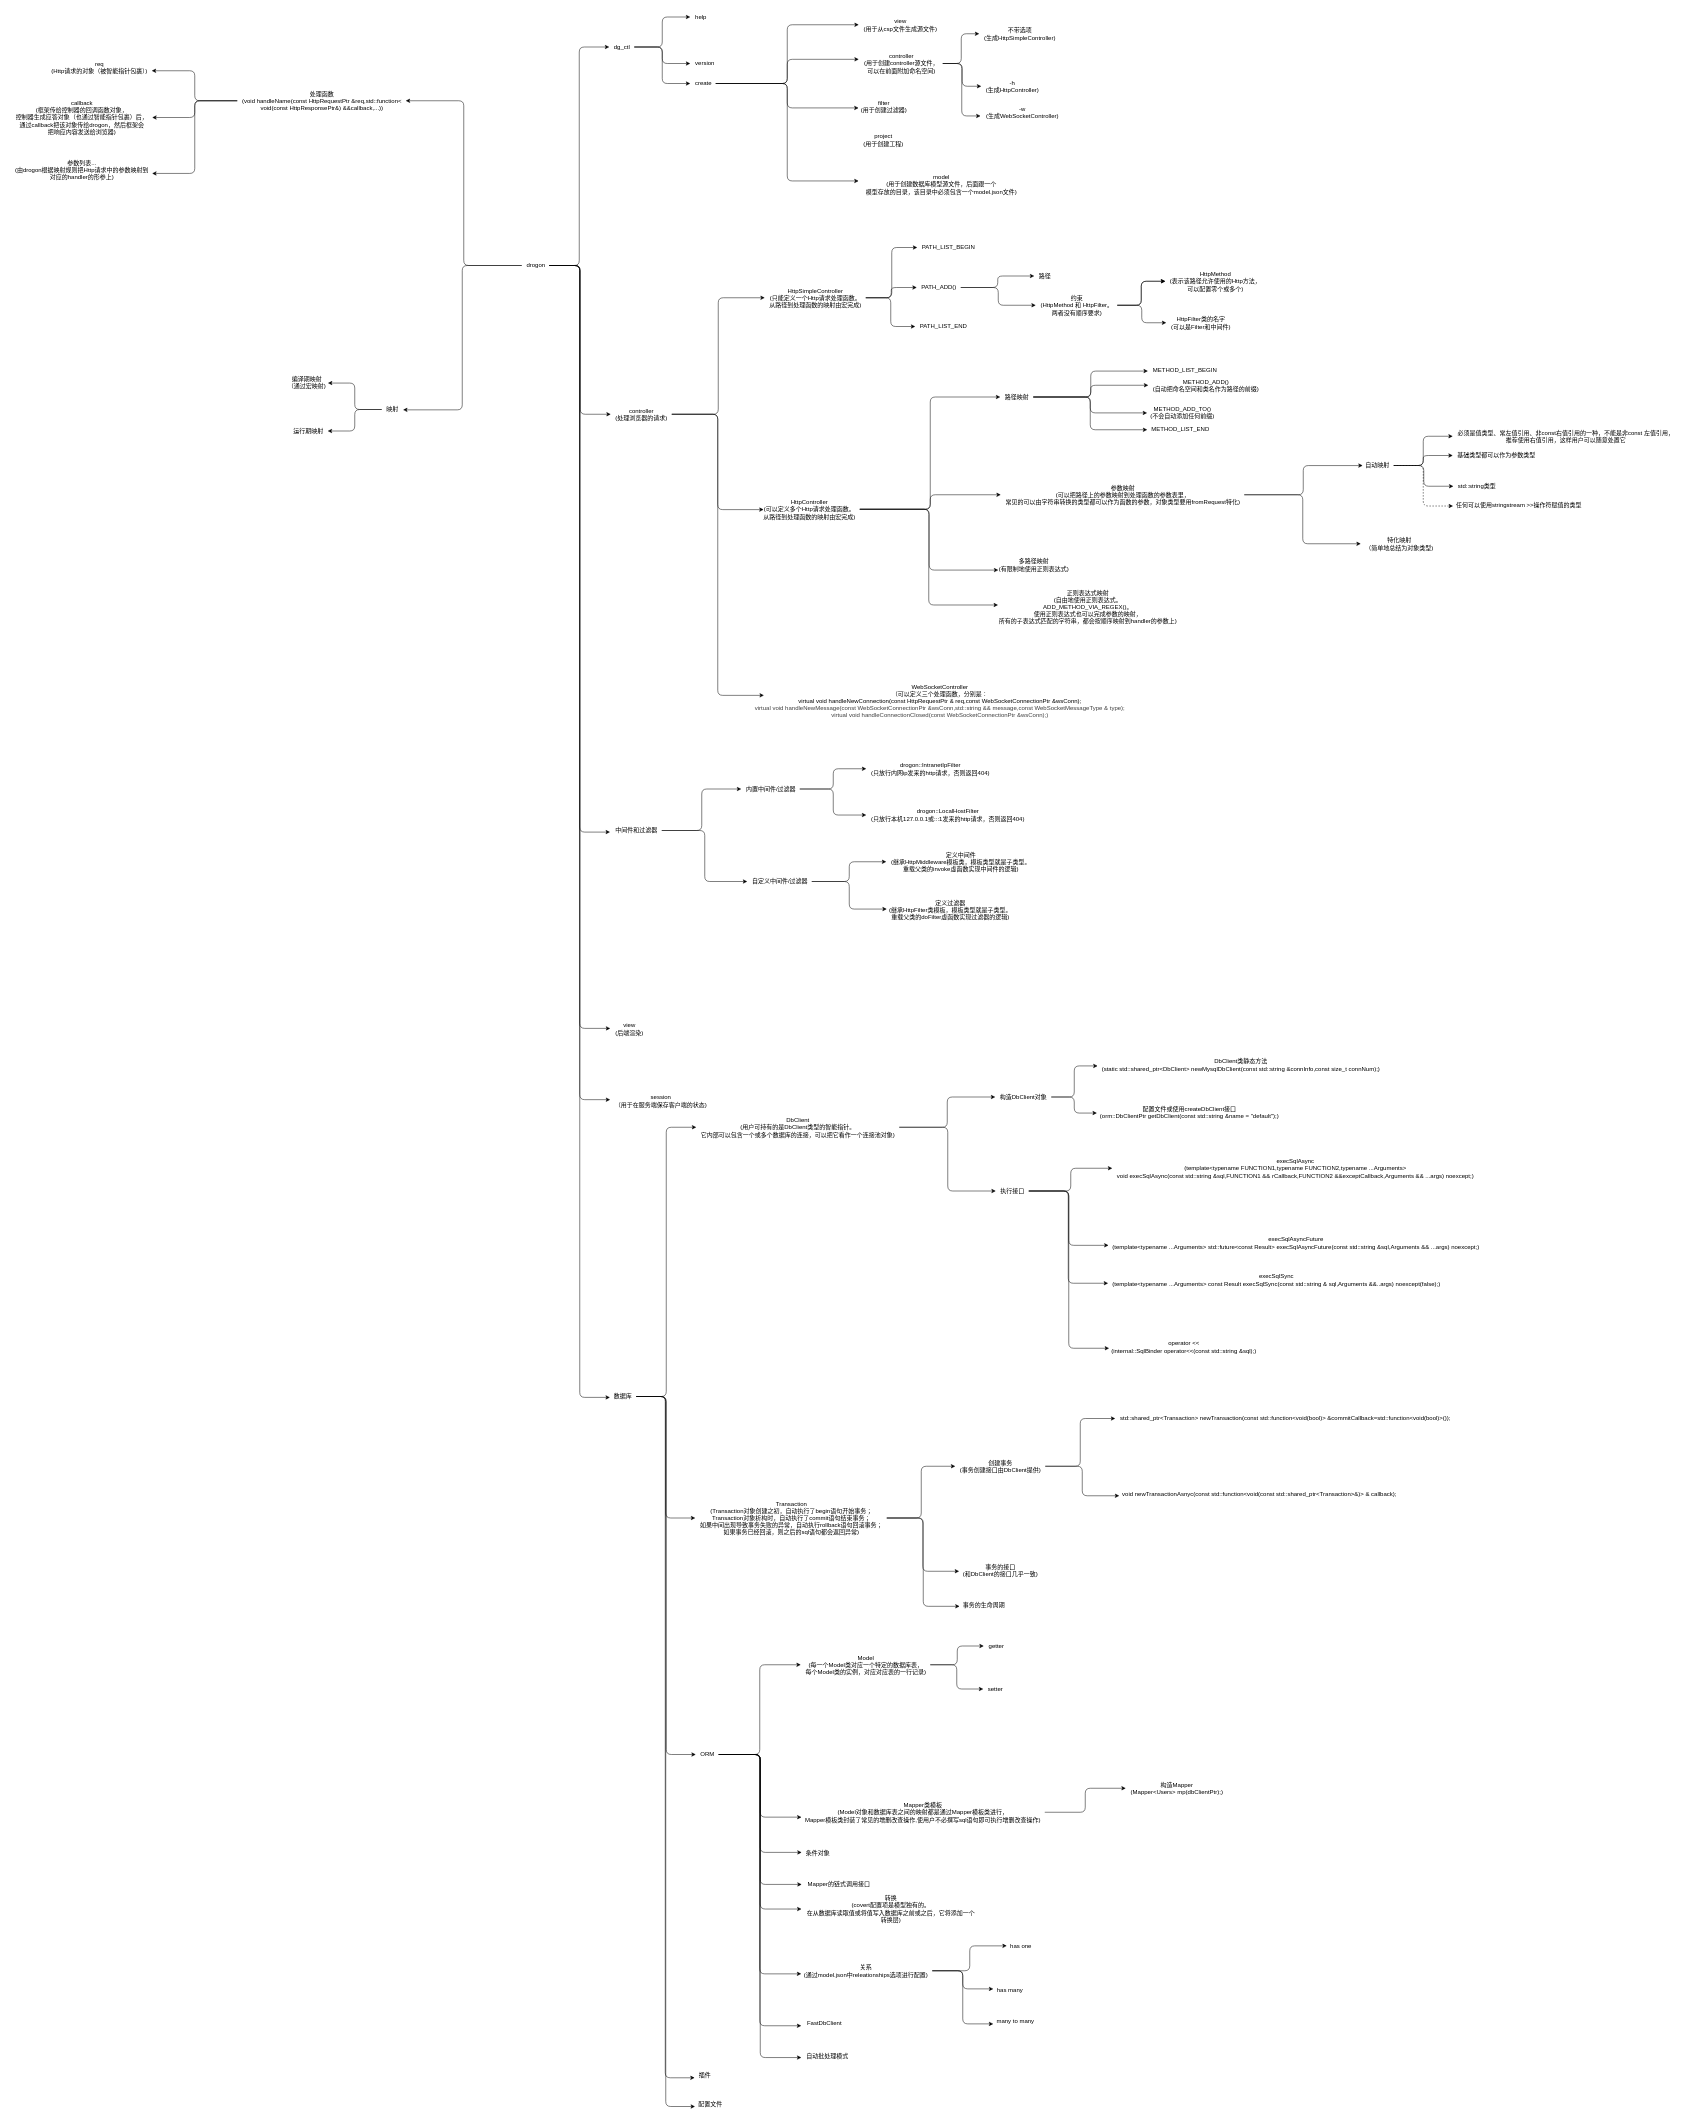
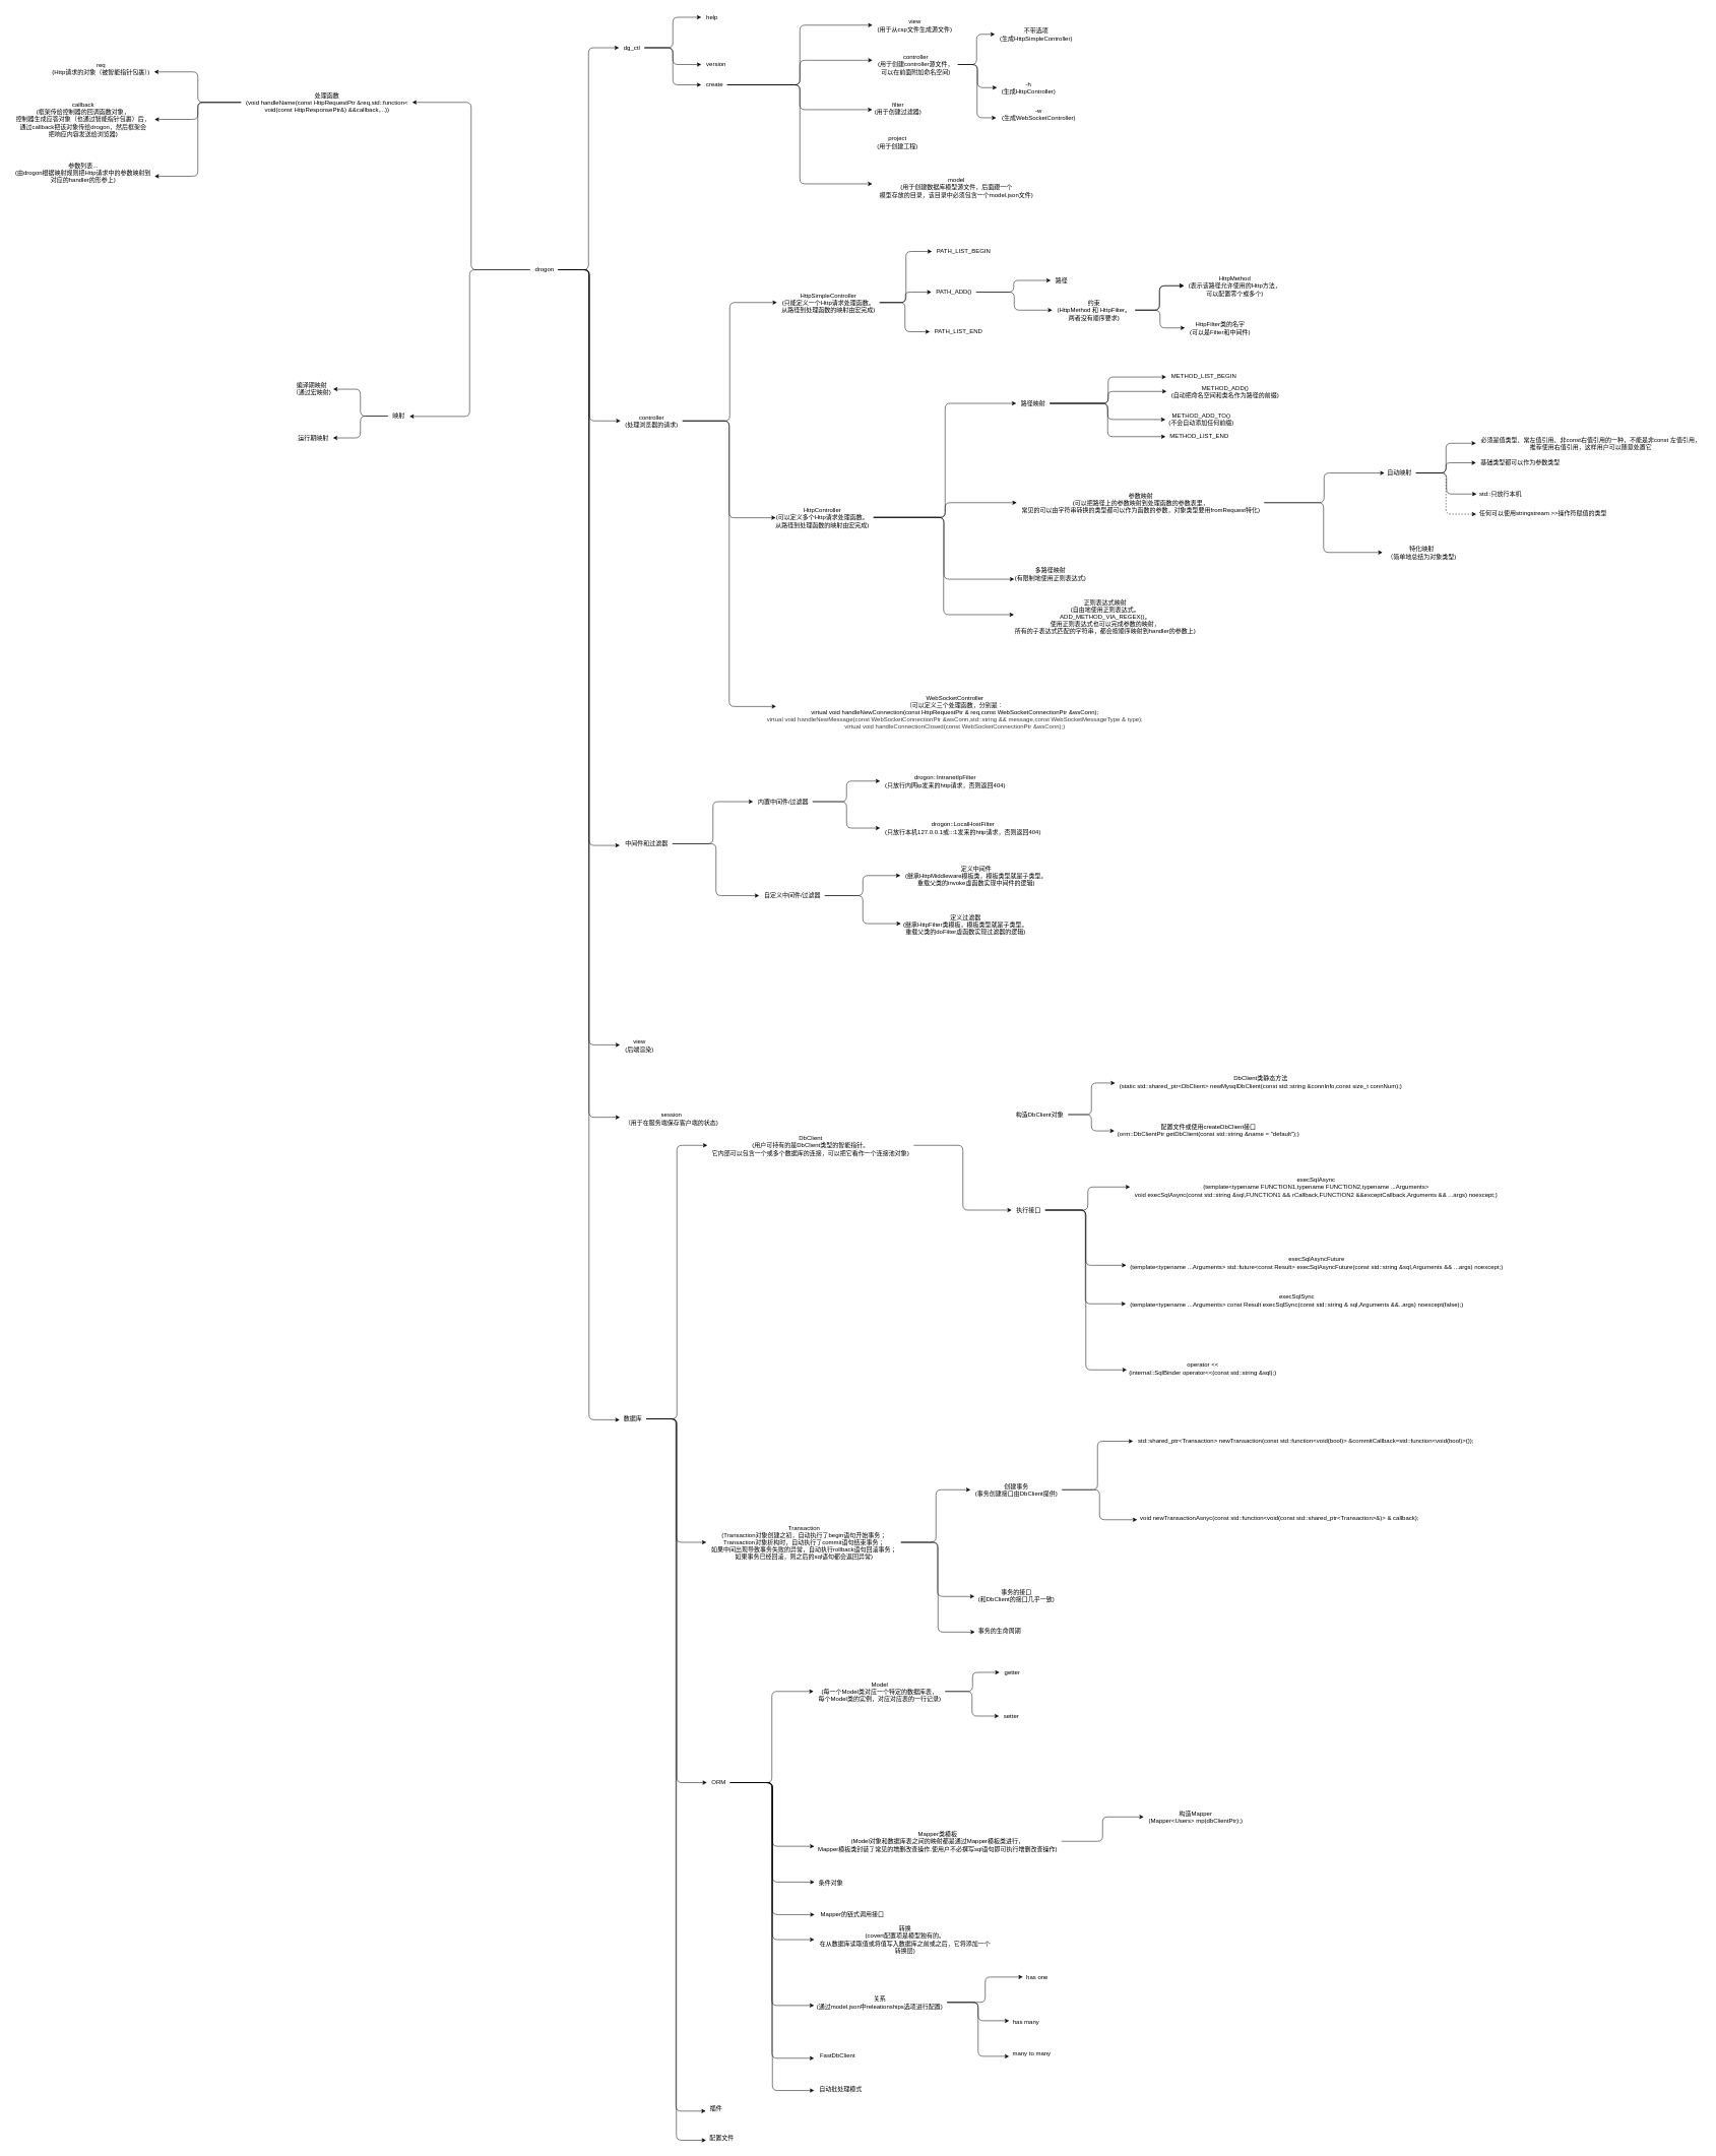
- <mxCell id="84" value="std::string类型" style="text;html=1;align=center;verticalAlign=middle;resizable=0;points=[];autosize=1;strokeColor=none;fillColor=none;" vertex="1" parent="1"><mxGeometry x="2906" y="959" width="94" height="26" as="geometry" /></mxCell>
+ <mxCell id="84" value="std::只放行本机" style="text;html=1;align=center;verticalAlign=middle;resizable=0;points=[];autosize=1;strokeColor=none;fillColor=none;" vertex="1" parent="1"><mxGeometry x="2906" y="959" width="94" height="26" as="geometry" /></mxCell>
- <mxCell id="114" value="" style="edgeStyle=elbowEdgeStyle;html=1;" edge="1" parent="1" source="116" target="126"><mxGeometry relative="1" as="geometry" /></mxCell>
